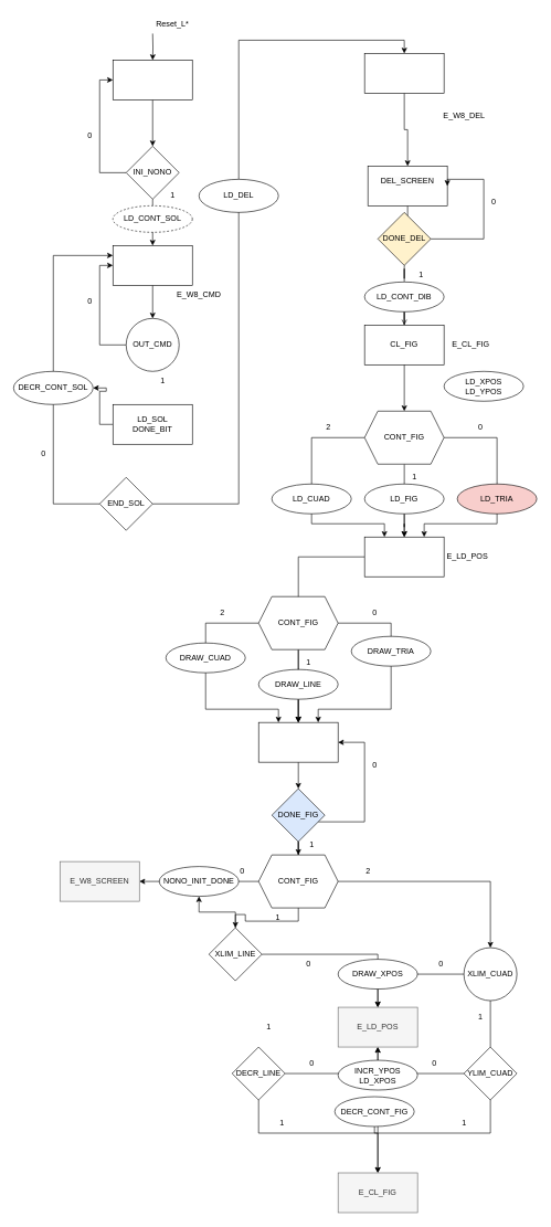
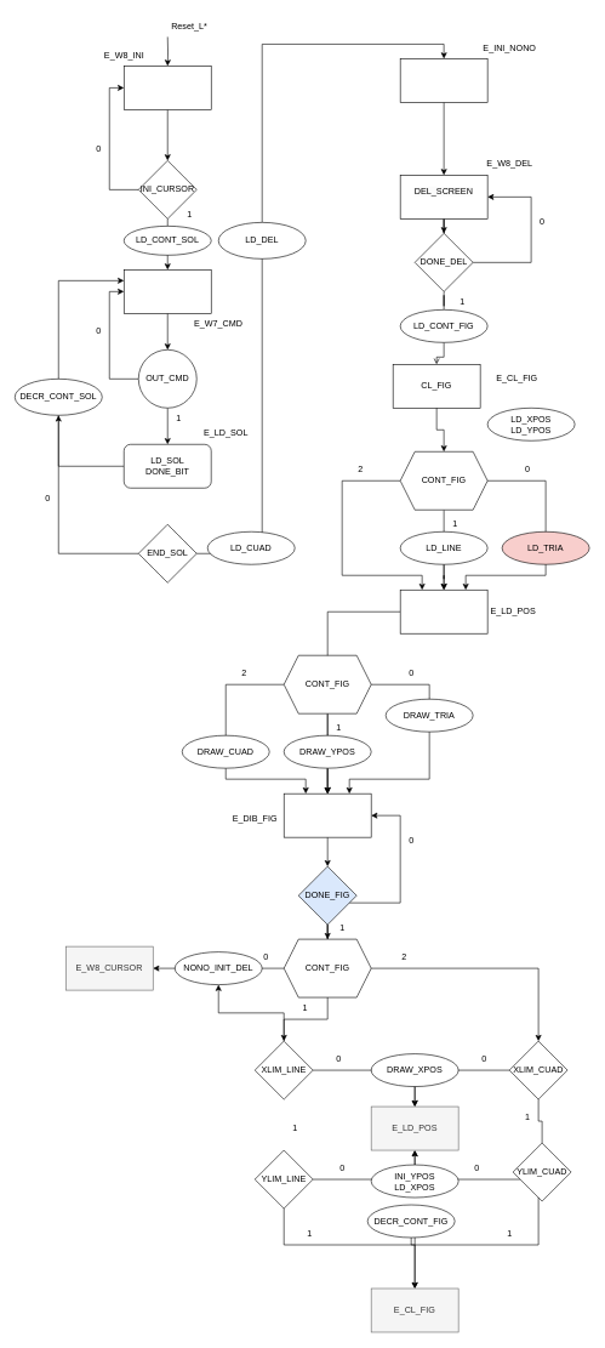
+ <mxCell id="81" value="E_INI_NONO" style="text;html=1;align=center;verticalAlign=middle;resizable=0;points=[];autosize=1;strokeColor=none;fillColor=none;" parent="1" vertex="1"><mxGeometry x="650" y="50" width="100" height="30" as="geometry" /></mxCell>
+ <mxCell id="20" value="E_W8_INI" style="text;html=1;align=center;verticalAlign=middle;resizable=0;points=[];autosize=1;strokeColor=none;fillColor=none;" parent="1" vertex="1"><mxGeometry x="130" y="60" width="80" height="30" as="geometry" /></mxCell>
- <mxCell id="82" value="E_W8_DEL" style="text;html=1;align=center;verticalAlign=middle;resizable=0;points=[];autosize=1;strokeColor=none;fillColor=none;" parent="1" vertex="1"><mxGeometry x="655" y="160" width="90" height="30" as="geometry" /></mxCell>
+ <mxCell id="82" value="E_W8_DEL" style="text;html=1;align=center;verticalAlign=middle;resizable=0;points=[];autosize=1;strokeColor=none;fillColor=none;" parent="1" vertex="1"><mxGeometry x="655" y="210" width="90" height="30" as="geometry" /></mxCell>
- <mxCell id="7" value="INI_NONO" style="rhombus;whiteSpace=wrap;html=1;" parent="1" vertex="1"><mxGeometry x="190" y="220" width="80" height="80" as="geometry" /></mxCell>
+ <mxCell id="7" value="INI_CURSOR" style="rhombus;whiteSpace=wrap;html=1;" parent="1" vertex="1"><mxGeometry x="190" y="220" width="80" height="80" as="geometry" /></mxCell>
- <mxCell id="32" value="&#10;&lt;span style=&quot;color: rgb(0, 0, 0); font-family: Helvetica; font-size: 12px; font-style: normal; font-variant-ligatures: normal; font-variant-caps: normal; font-weight: 400; letter-spacing: normal; orphans: 2; text-align: center; text-indent: 0px; text-transform: none; widows: 2; word-spacing: 0px; -webkit-text-stroke-width: 0px; background-color: rgb(251, 251, 251); text-decoration-thickness: initial; text-decoration-style: initial; text-decoration-color: initial; float: none; display: inline !important;&quot;&gt;DEL_SCREEN&lt;/span&gt;&#10;&#10;" style="rounded=0;whiteSpace=wrap;html=1;" parent="1" vertex="1"><mxGeometry x="555" y="250" width="120" height="60" as="geometry" /></mxCell>
+ <mxCell id="32" value="&#10;&lt;span style=&quot;color: rgb(0, 0, 0); font-family: Helvetica; font-size: 12px; font-style: normal; font-variant-ligatures: normal; font-variant-caps: normal; font-weight: 400; letter-spacing: normal; orphans: 2; text-align: center; text-indent: 0px; text-transform: none; widows: 2; word-spacing: 0px; -webkit-text-stroke-width: 0px; background-color: rgb(251, 251, 251); text-decoration-thickness: initial; text-decoration-style: initial; text-decoration-color: initial; float: none; display: inline !important;&quot;&gt;DEL_SCREEN&lt;/span&gt;&#10;&#10;" style="rounded=0;whiteSpace=wrap;html=1;" parent="1" vertex="1"><mxGeometry x="550" y="240" width="120" height="60" as="geometry" /></mxCell>
- <mxCell id="47" value="LD_DEL" style="ellipse;whiteSpace=wrap;html=1;" parent="1" vertex="1"><mxGeometry x="300" y="270" width="120" height="50" as="geometry" /></mxCell>
+ <mxCell id="47" value="LD_DEL" style="ellipse;whiteSpace=wrap;html=1;" parent="1" vertex="1"><mxGeometry x="300" y="305" width="120" height="50" as="geometry" /></mxCell>
- <mxCell id="18" value="LD_CONT_SOL" style="ellipse;whiteSpace=wrap;html=1;dashed=1;" parent="1" vertex="1"><mxGeometry x="170" y="310" width="120" height="40" as="geometry" /></mxCell>
+ <mxCell id="18" value="LD_CONT_SOL" style="ellipse;whiteSpace=wrap;html=1;" parent="1" vertex="1"><mxGeometry x="170" y="310" width="120" height="40" as="geometry" /></mxCell>
- <mxCell id="36" value="DONE_DEL" style="rhombus;whiteSpace=wrap;html=1;fillColor=#fff2cc;" parent="1" vertex="1"><mxGeometry x="570" y="320" width="80" height="80" as="geometry" /></mxCell>
+ <mxCell id="36" value="DONE_DEL" style="rhombus;whiteSpace=wrap;html=1;" parent="1" vertex="1"><mxGeometry x="570" y="320" width="80" height="80" as="geometry" /></mxCell>
- <mxCell id="21" value="E_W8_CMD" style="text;html=1;strokeColor=none;fillColor=none;align=center;verticalAlign=middle;whiteSpace=wrap;rounded=0;" parent="1" vertex="1"><mxGeometry x="270" y="430" width="60" height="30" as="geometry" /></mxCell>
+ <mxCell id="21" value="E_W7_CMD" style="text;html=1;strokeColor=none;fillColor=none;align=center;verticalAlign=middle;whiteSpace=wrap;rounded=0;" parent="1" vertex="1"><mxGeometry x="270" y="430" width="60" height="30" as="geometry" /></mxCell>
- <mxCell id="48" value="LD_CONT_DIB" style="ellipse;whiteSpace=wrap;html=1;" parent="1" vertex="1"><mxGeometry x="550" y="425" width="120" height="45" as="geometry" /></mxCell>
+ <mxCell id="48" value="LD_CONT_FIG" style="ellipse;whiteSpace=wrap;html=1;" parent="1" vertex="1"><mxGeometry x="550" y="425" width="120" height="45" as="geometry" /></mxCell>
- <mxCell id="38" value="CL_FIG" style="rounded=0;whiteSpace=wrap;html=1;" parent="1" vertex="1"><mxGeometry x="550" y="490" width="120" height="60" as="geometry" /></mxCell>
+ <mxCell id="38" value="CL_FIG" style="rounded=0;whiteSpace=wrap;html=1;" parent="1" vertex="1"><mxGeometry x="540" y="500" width="120" height="60" as="geometry" /></mxCell>
- <mxCell id="23" value="DECR_CONT_SOL" style="ellipse;whiteSpace=wrap;html=1;" parent="1" vertex="1"><mxGeometry y="560" width="120" height="50" as="geometry" x="20" /></mxCell>
+ <mxCell id="23" value="DECR_CONT_SOL" style="ellipse;whiteSpace=wrap;html=1;" parent="1" vertex="1"><mxGeometry x="20" y="520" width="120" height="50" as="geometry" /></mxCell>
+ <mxCell id="22" value="E_LD_SOL" style="text;html=1;align=center;verticalAlign=middle;resizable=0;points=[];autosize=1;strokeColor=none;fillColor=none;" parent="1" vertex="1"><mxGeometry x="270" y="580" width="80" height="30" as="geometry" /></mxCell>
+ <mxCell id="11" value="" style="edgeStyle=orthogonalEdgeStyle;rounded=0;orthogonalLoop=1;jettySize=auto;html=1;" parent="1" source="12" target="14" edge="1"><mxGeometry relative="1" as="geometry" /></mxCell>
- <mxCell id="14" value="LD_SOL&lt;br&gt;DONE_BIT" style="rounded=0;whiteSpace=wrap;html=1;" parent="1" vertex="1"><mxGeometry x="170" y="610" width="120" height="60" as="geometry" /></mxCell>
+ <mxCell id="14" value="LD_SOL&lt;br&gt;DONE_BIT" style="whiteSpace=wrap;html=1;rounded=1;" parent="1" vertex="1"><mxGeometry x="170" y="610" width="120" height="60" as="geometry" /></mxCell>
- <mxCell id="55" value="LD_CUAD" style="ellipse;whiteSpace=wrap;html=1;" parent="1" vertex="1"><mxGeometry x="410" y="730" width="120" height="45" as="geometry" /></mxCell>
+ <mxCell id="55" value="LD_CUAD" style="ellipse;whiteSpace=wrap;html=1;" parent="1" vertex="1"><mxGeometry x="285" y="730" width="120" height="45" as="geometry" /></mxCell>
- <mxCell id="54" value="LD_FIG" style="ellipse;whiteSpace=wrap;html=1;" parent="1" vertex="1"><mxGeometry x="550" y="730" width="120" height="45" as="geometry" /></mxCell>
+ <mxCell id="54" value="LD_LINE" style="ellipse;whiteSpace=wrap;html=1;" parent="1" vertex="1"><mxGeometry x="550" y="730" width="120" height="45" as="geometry" /></mxCell>
- <mxCell id="17" value="END_SOL" style="rhombus;whiteSpace=wrap;html=1;" parent="1" vertex="1"><mxGeometry x="150" y="720" width="80" height="80" as="geometry" /></mxCell>
+ <mxCell id="17" value="END_SOL" style="rhombus;whiteSpace=wrap;html=1;" parent="1" vertex="1"><mxGeometry x="190" y="720" width="80" height="80" as="geometry" /></mxCell>
- <mxCell id="97" value="DRAW_CUAD" style="ellipse;whiteSpace=wrap;html=1;" parent="1" vertex="1"><mxGeometry x="250" y="970" width="120" height="45" as="geometry" /></mxCell>
+ <mxCell id="97" value="DRAW_CUAD" style="ellipse;whiteSpace=wrap;html=1;" parent="1" vertex="1"><mxGeometry x="250" y="1010" width="120" height="45" as="geometry" /></mxCell>
- <mxCell id="96" value="DRAW_LINE" style="ellipse;whiteSpace=wrap;html=1;" parent="1" vertex="1"><mxGeometry x="390" y="1010" width="120" height="45" as="geometry" /></mxCell>
+ <mxCell id="96" value="DRAW_YPOS" style="ellipse;whiteSpace=wrap;html=1;" parent="1" vertex="1"><mxGeometry x="390" y="1010" width="120" height="45" as="geometry" /></mxCell>
+ <mxCell id="91" value="E_DIB_FIG" style="text;html=1;align=center;verticalAlign=middle;resizable=0;points=[];autosize=1;strokeColor=none;fillColor=none;" parent="1" vertex="1"><mxGeometry x="310" y="1110" width="80" height="30" as="geometry" /></mxCell>
- <mxCell id="74" value="E_W8_SCREEN" style="rounded=0;whiteSpace=wrap;html=1;fillColor=#f5f5f5;fontColor=#333333;strokeColor=#666666;" parent="1" vertex="1"><mxGeometry x="90" y="1300" width="120" height="60" as="geometry" /></mxCell>
+ <mxCell id="74" value="E_W8_CURSOR" style="rounded=0;whiteSpace=wrap;html=1;fillColor=#f5f5f5;fontColor=#333333;strokeColor=#666666;" parent="1" vertex="1"><mxGeometry x="90" y="1300" width="120" height="60" as="geometry" /></mxCell>
- <mxCell id="115" value="NONO_INIT_DONE" style="ellipse;whiteSpace=wrap;html=1;" parent="1" vertex="1"><mxGeometry x="240" y="1307.5" width="120" height="45" as="geometry" /></mxCell>
+ <mxCell id="115" value="NONO_INIT_DEL" style="ellipse;whiteSpace=wrap;html=1;" parent="1" vertex="1"><mxGeometry x="240" y="1307.5" width="120" height="45" as="geometry" /></mxCell>
- <mxCell id="67" value="XLIM_LINE" style="rhombus;whiteSpace=wrap;html=1;" parent="1" vertex="1"><mxGeometry x="315" y="1400" width="80" height="80" as="geometry" /></mxCell>
+ <mxCell id="67" value="XLIM_LINE" style="rhombus;whiteSpace=wrap;html=1;" parent="1" vertex="1"><mxGeometry x="350" y="1430" width="80" height="80" as="geometry" /></mxCell>
- <mxCell id="64" value="XLIM_CUAD" style="ellipse;whiteSpace=wrap;html=1;" parent="1" vertex="1"><mxGeometry x="700" y="1430" width="80" height="80" as="geometry" /></mxCell>
+ <mxCell id="64" value="XLIM_CUAD" style="rhombus;whiteSpace=wrap;html=1;" parent="1" vertex="1"><mxGeometry x="700" y="1430" width="80" height="80" as="geometry" /></mxCell>
- <mxCell id="70" value="DECR_LINE" style="rhombus;whiteSpace=wrap;html=1;" parent="1" vertex="1"><mxGeometry x="350" y="1580" width="80" height="80" as="geometry" /></mxCell>
+ <mxCell id="70" value="YLIM_LINE" style="rhombus;whiteSpace=wrap;html=1;" parent="1" vertex="1"><mxGeometry x="350" y="1580" width="80" height="80" as="geometry" /></mxCell>
- <mxCell id="73" value="YLIM_CUAD" style="rhombus;whiteSpace=wrap;html=1;" parent="1" vertex="1"><mxGeometry x="700" y="1580" width="80" height="80" as="geometry" /></mxCell>
+ <mxCell id="73" value="YLIM_CUAD" style="rhombus;whiteSpace=wrap;html=1;" parent="1" vertex="1"><mxGeometry x="705" y="1570" width="80" height="80" as="geometry" /></mxCell>
- <mxCell id="77" value="INCR_YPOS&lt;br&gt;LD_XPOS" style="ellipse;whiteSpace=wrap;html=1;" parent="1" vertex="1"><mxGeometry x="510" y="1600" width="120" height="45" as="geometry" /></mxCell>
+ <mxCell id="77" value="INI_YPOS&lt;br&gt;LD_XPOS" style="ellipse;whiteSpace=wrap;html=1;" parent="1" vertex="1"><mxGeometry x="510" y="1600" width="120" height="45" as="geometry" /></mxCell>
